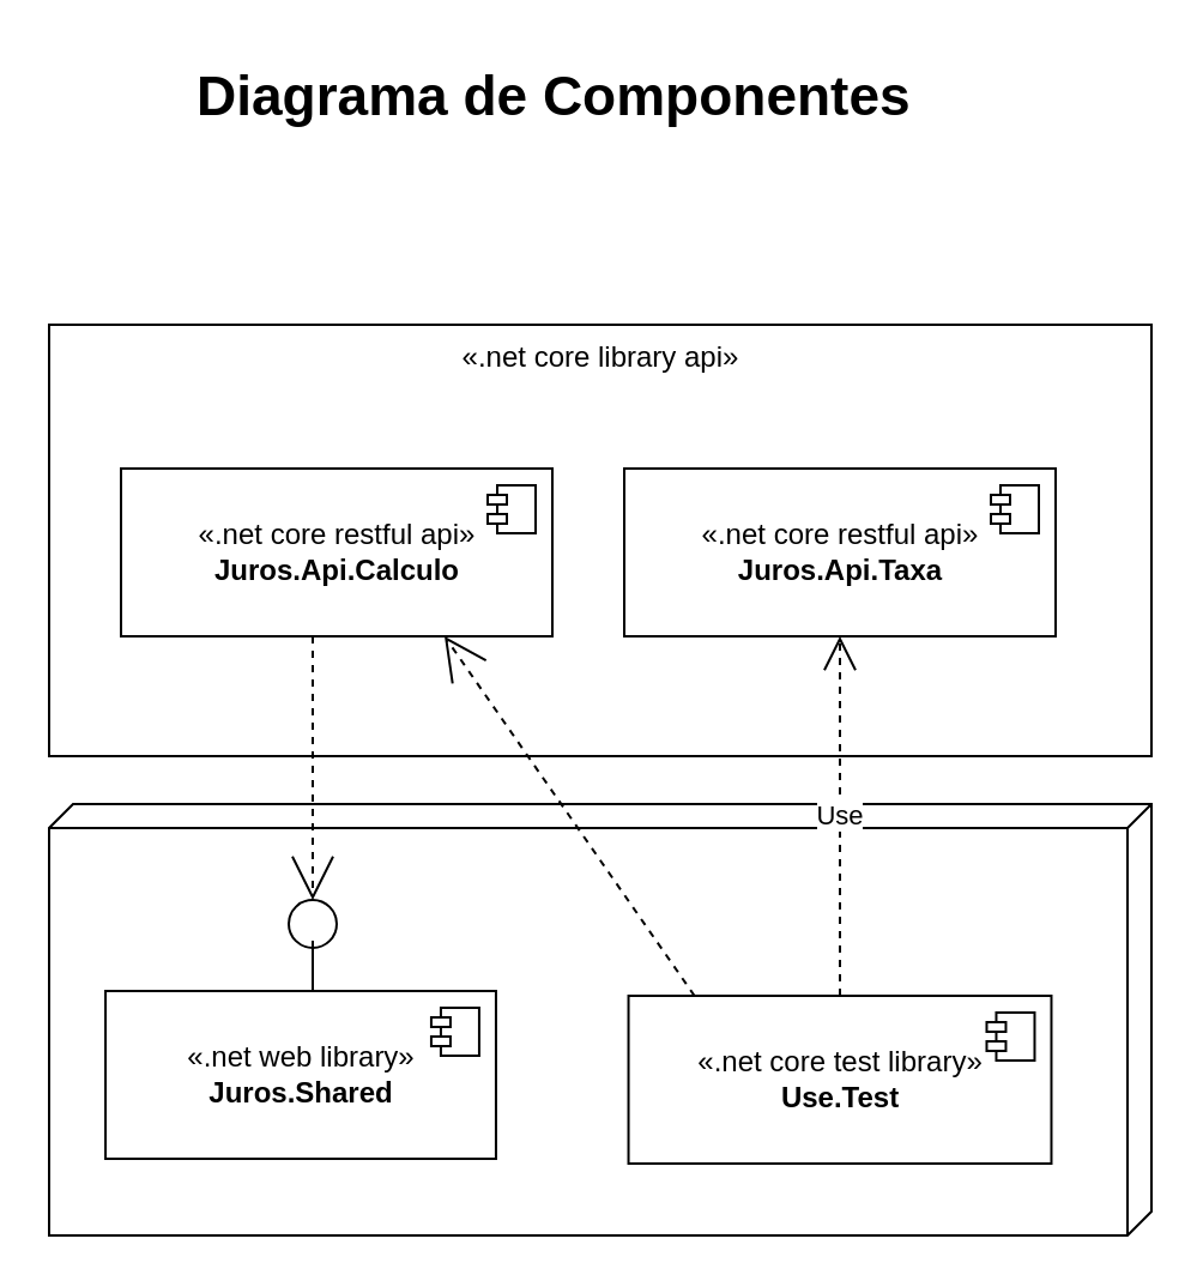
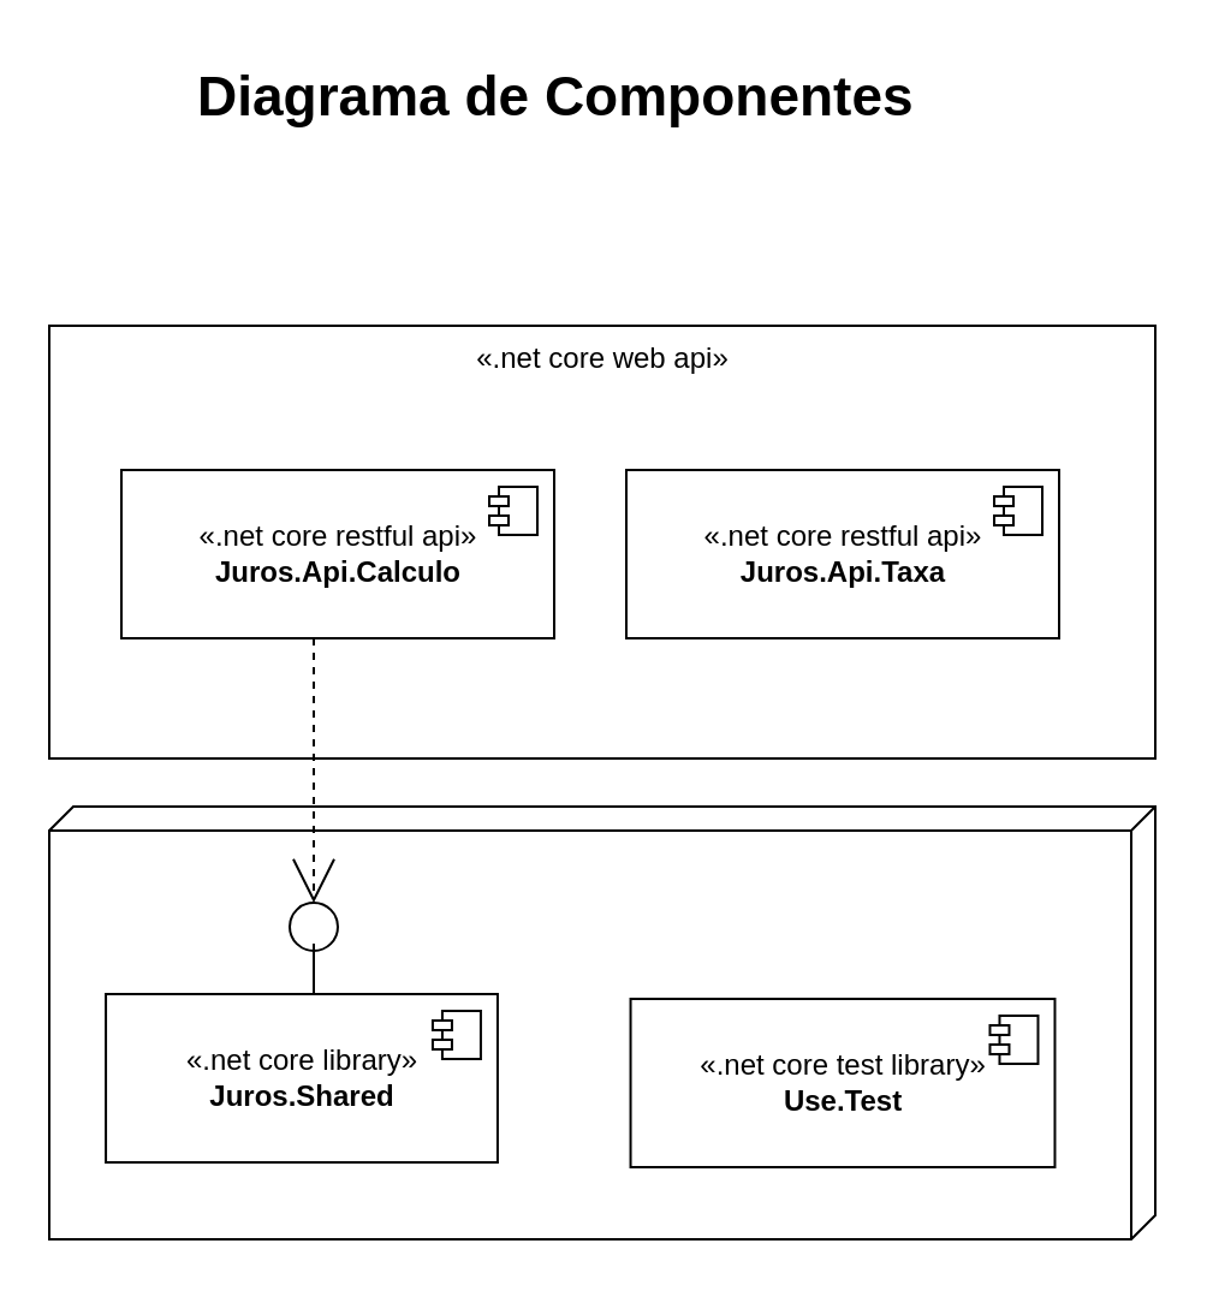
- <mxCell id="2" value="«.net core library api»" style="html=1;verticalAlign=top;" parent="1" vertex="1"><mxGeometry x="20" y="135" width="460" height="180" as="geometry" /></mxCell>
+ <mxCell id="2" value="«.net core web api»" style="html=1;verticalAlign=top;" parent="1" vertex="1"><mxGeometry x="20" y="135" width="460" height="180" as="geometry" /></mxCell>
- <mxCell id="8" style="edgeStyle=none;rounded=0;html=1;dashed=1;labelBackgroundColor=none;startArrow=none;startFill=0;startSize=8;endArrow=open;endFill=0;endSize=16;fontFamily=Verdana;fontSize=12;exitX=0.156;exitY=0;exitDx=0;exitDy=0;exitPerimeter=0;entryX=0.75;entryY=1;entryDx=0;entryDy=0;" parent="1" source="6" target="10" edge="1"><mxGeometry relative="1" as="geometry"><mxPoint x="315" y="585" as="sourcePoint" /><mxPoint x="-101.663" y="463.079" as="targetPoint" /><Array as="points" /></mxGeometry></mxCell>
- <mxCell id="16" value="Use" style="endArrow=open;endSize=12;dashed=1;html=1;entryX=0.5;entryY=1;entryDx=0;entryDy=0;" edge="1" parent="1" source="6" target="14"><mxGeometry width="160" relative="1" as="geometry"><mxPoint x="190" y="335" as="sourcePoint" /><mxPoint x="350" y="335" as="targetPoint" /></mxGeometry></mxCell>
- <mxCell id="4" value="«.net web library»&lt;br&gt;&lt;b&gt;Juros.Shared&lt;/b&gt;" style="html=1;" parent="1" vertex="1"><mxGeometry x="43.53" y="413" width="162.937" height="70" as="geometry" /></mxCell>
+ <mxCell id="4" value="«.net core library»&lt;br&gt;&lt;b&gt;Juros.Shared&lt;/b&gt;" style="html=1;" parent="1" vertex="1"><mxGeometry x="43.53" y="413" width="162.937" height="70" as="geometry" /></mxCell>
